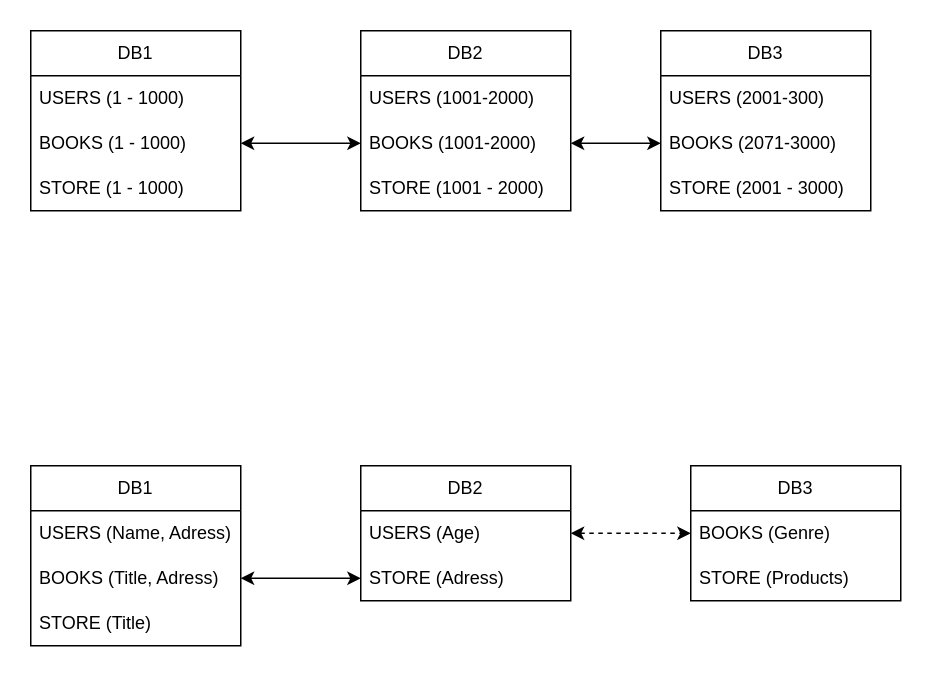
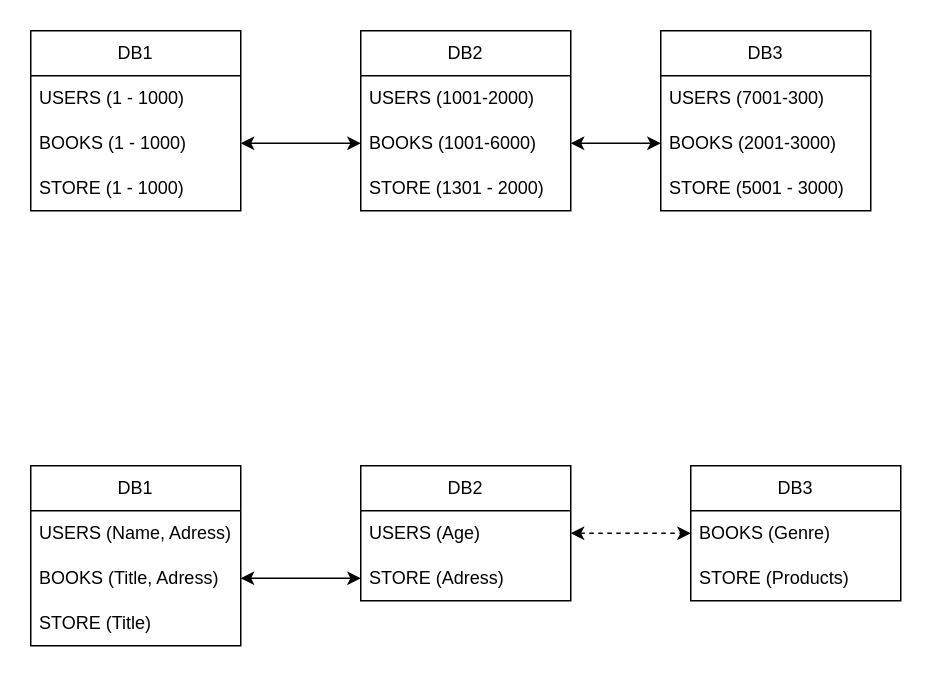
- <mxCell id="7" value="USERS (2001-300)" style="text;strokeColor=none;fillColor=none;align=left;verticalAlign=middle;spacingLeft=4;spacingRight=4;overflow=hidden;points=[[0,0.5],[1,0.5]];portConstraint=eastwest;rotatable=0;whiteSpace=wrap;html=1;" vertex="1" parent="6"><mxGeometry y="30" width="140" height="30" as="geometry" /></mxCell>
+ <mxCell id="7" value="USERS (7001-300)" style="text;strokeColor=none;fillColor=none;align=left;verticalAlign=middle;spacingLeft=4;spacingRight=4;overflow=hidden;points=[[0,0.5],[1,0.5]];portConstraint=eastwest;rotatable=0;whiteSpace=wrap;html=1;" vertex="1" parent="6"><mxGeometry y="30" width="140" height="30" as="geometry" /></mxCell>
- <mxCell id="12" value="BOOKS (1001-2000)" style="text;strokeColor=none;fillColor=none;align=left;verticalAlign=middle;spacingLeft=4;spacingRight=4;overflow=hidden;points=[[0,0.5],[1,0.5]];portConstraint=eastwest;rotatable=0;whiteSpace=wrap;html=1;" vertex="1" parent="10"><mxGeometry y="60" width="140" height="30" as="geometry" /></mxCell>
+ <mxCell id="12" value="BOOKS (1001-6000)" style="text;strokeColor=none;fillColor=none;align=left;verticalAlign=middle;spacingLeft=4;spacingRight=4;overflow=hidden;points=[[0,0.5],[1,0.5]];portConstraint=eastwest;rotatable=0;whiteSpace=wrap;html=1;" vertex="1" parent="10"><mxGeometry y="60" width="140" height="30" as="geometry" /></mxCell>
- <mxCell id="8" value="BOOKS (2071-3000)" style="text;strokeColor=none;fillColor=none;align=left;verticalAlign=middle;spacingLeft=4;spacingRight=4;overflow=hidden;points=[[0,0.5],[1,0.5]];portConstraint=eastwest;rotatable=0;whiteSpace=wrap;html=1;" vertex="1" parent="6"><mxGeometry y="60" width="140" height="30" as="geometry" /></mxCell>
+ <mxCell id="8" value="BOOKS (2001-3000)" style="text;strokeColor=none;fillColor=none;align=left;verticalAlign=middle;spacingLeft=4;spacingRight=4;overflow=hidden;points=[[0,0.5],[1,0.5]];portConstraint=eastwest;rotatable=0;whiteSpace=wrap;html=1;" vertex="1" parent="6"><mxGeometry y="60" width="140" height="30" as="geometry" /></mxCell>
- <mxCell id="13" value="STORE (1001 - 2000)" style="text;strokeColor=none;fillColor=none;align=left;verticalAlign=middle;spacingLeft=4;spacingRight=4;overflow=hidden;points=[[0,0.5],[1,0.5]];portConstraint=eastwest;rotatable=0;whiteSpace=wrap;html=1;" vertex="1" parent="10"><mxGeometry y="90" width="140" height="30" as="geometry" /></mxCell>
+ <mxCell id="13" value="STORE (1301 - 2000)" style="text;strokeColor=none;fillColor=none;align=left;verticalAlign=middle;spacingLeft=4;spacingRight=4;overflow=hidden;points=[[0,0.5],[1,0.5]];portConstraint=eastwest;rotatable=0;whiteSpace=wrap;html=1;" vertex="1" parent="10"><mxGeometry y="90" width="140" height="30" as="geometry" /></mxCell>
- <mxCell id="9" value="STORE (2001 - 3000)" style="text;strokeColor=none;fillColor=none;align=left;verticalAlign=middle;spacingLeft=4;spacingRight=4;overflow=hidden;points=[[0,0.5],[1,0.5]];portConstraint=eastwest;rotatable=0;whiteSpace=wrap;html=1;" vertex="1" parent="6"><mxGeometry y="90" width="140" height="30" as="geometry" /></mxCell>
+ <mxCell id="9" value="STORE (5001 - 3000)" style="text;strokeColor=none;fillColor=none;align=left;verticalAlign=middle;spacingLeft=4;spacingRight=4;overflow=hidden;points=[[0,0.5],[1,0.5]];portConstraint=eastwest;rotatable=0;whiteSpace=wrap;html=1;" vertex="1" parent="6"><mxGeometry y="90" width="140" height="30" as="geometry" /></mxCell>
